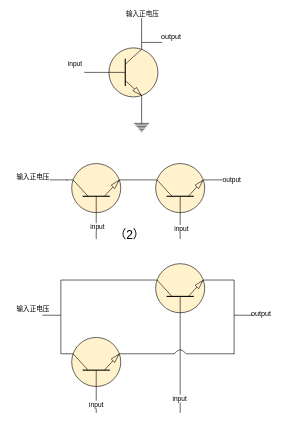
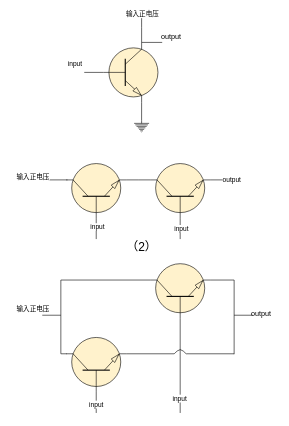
- <mxCell id="39" value="&lt;font style=&quot;font-size: 20px&quot;&gt;（2）&lt;/font&gt;" style="text;html=1;strokeColor=none;fillColor=none;align=center;verticalAlign=middle;whiteSpace=wrap;rounded=0;" vertex="1" parent="1"><mxGeometry x="195.7" y="380" width="40" height="20" as="geometry" /></mxCell>
+ <mxCell id="39" value="&lt;font style=&quot;font-size: 20px&quot;&gt;（2）&lt;/font&gt;" style="text;html=1;strokeColor=none;fillColor=none;align=center;verticalAlign=middle;whiteSpace=wrap;rounded=0;" vertex="1" parent="1"><mxGeometry x="215.7" y="400" width="40" height="20" as="geometry" /></mxCell>
